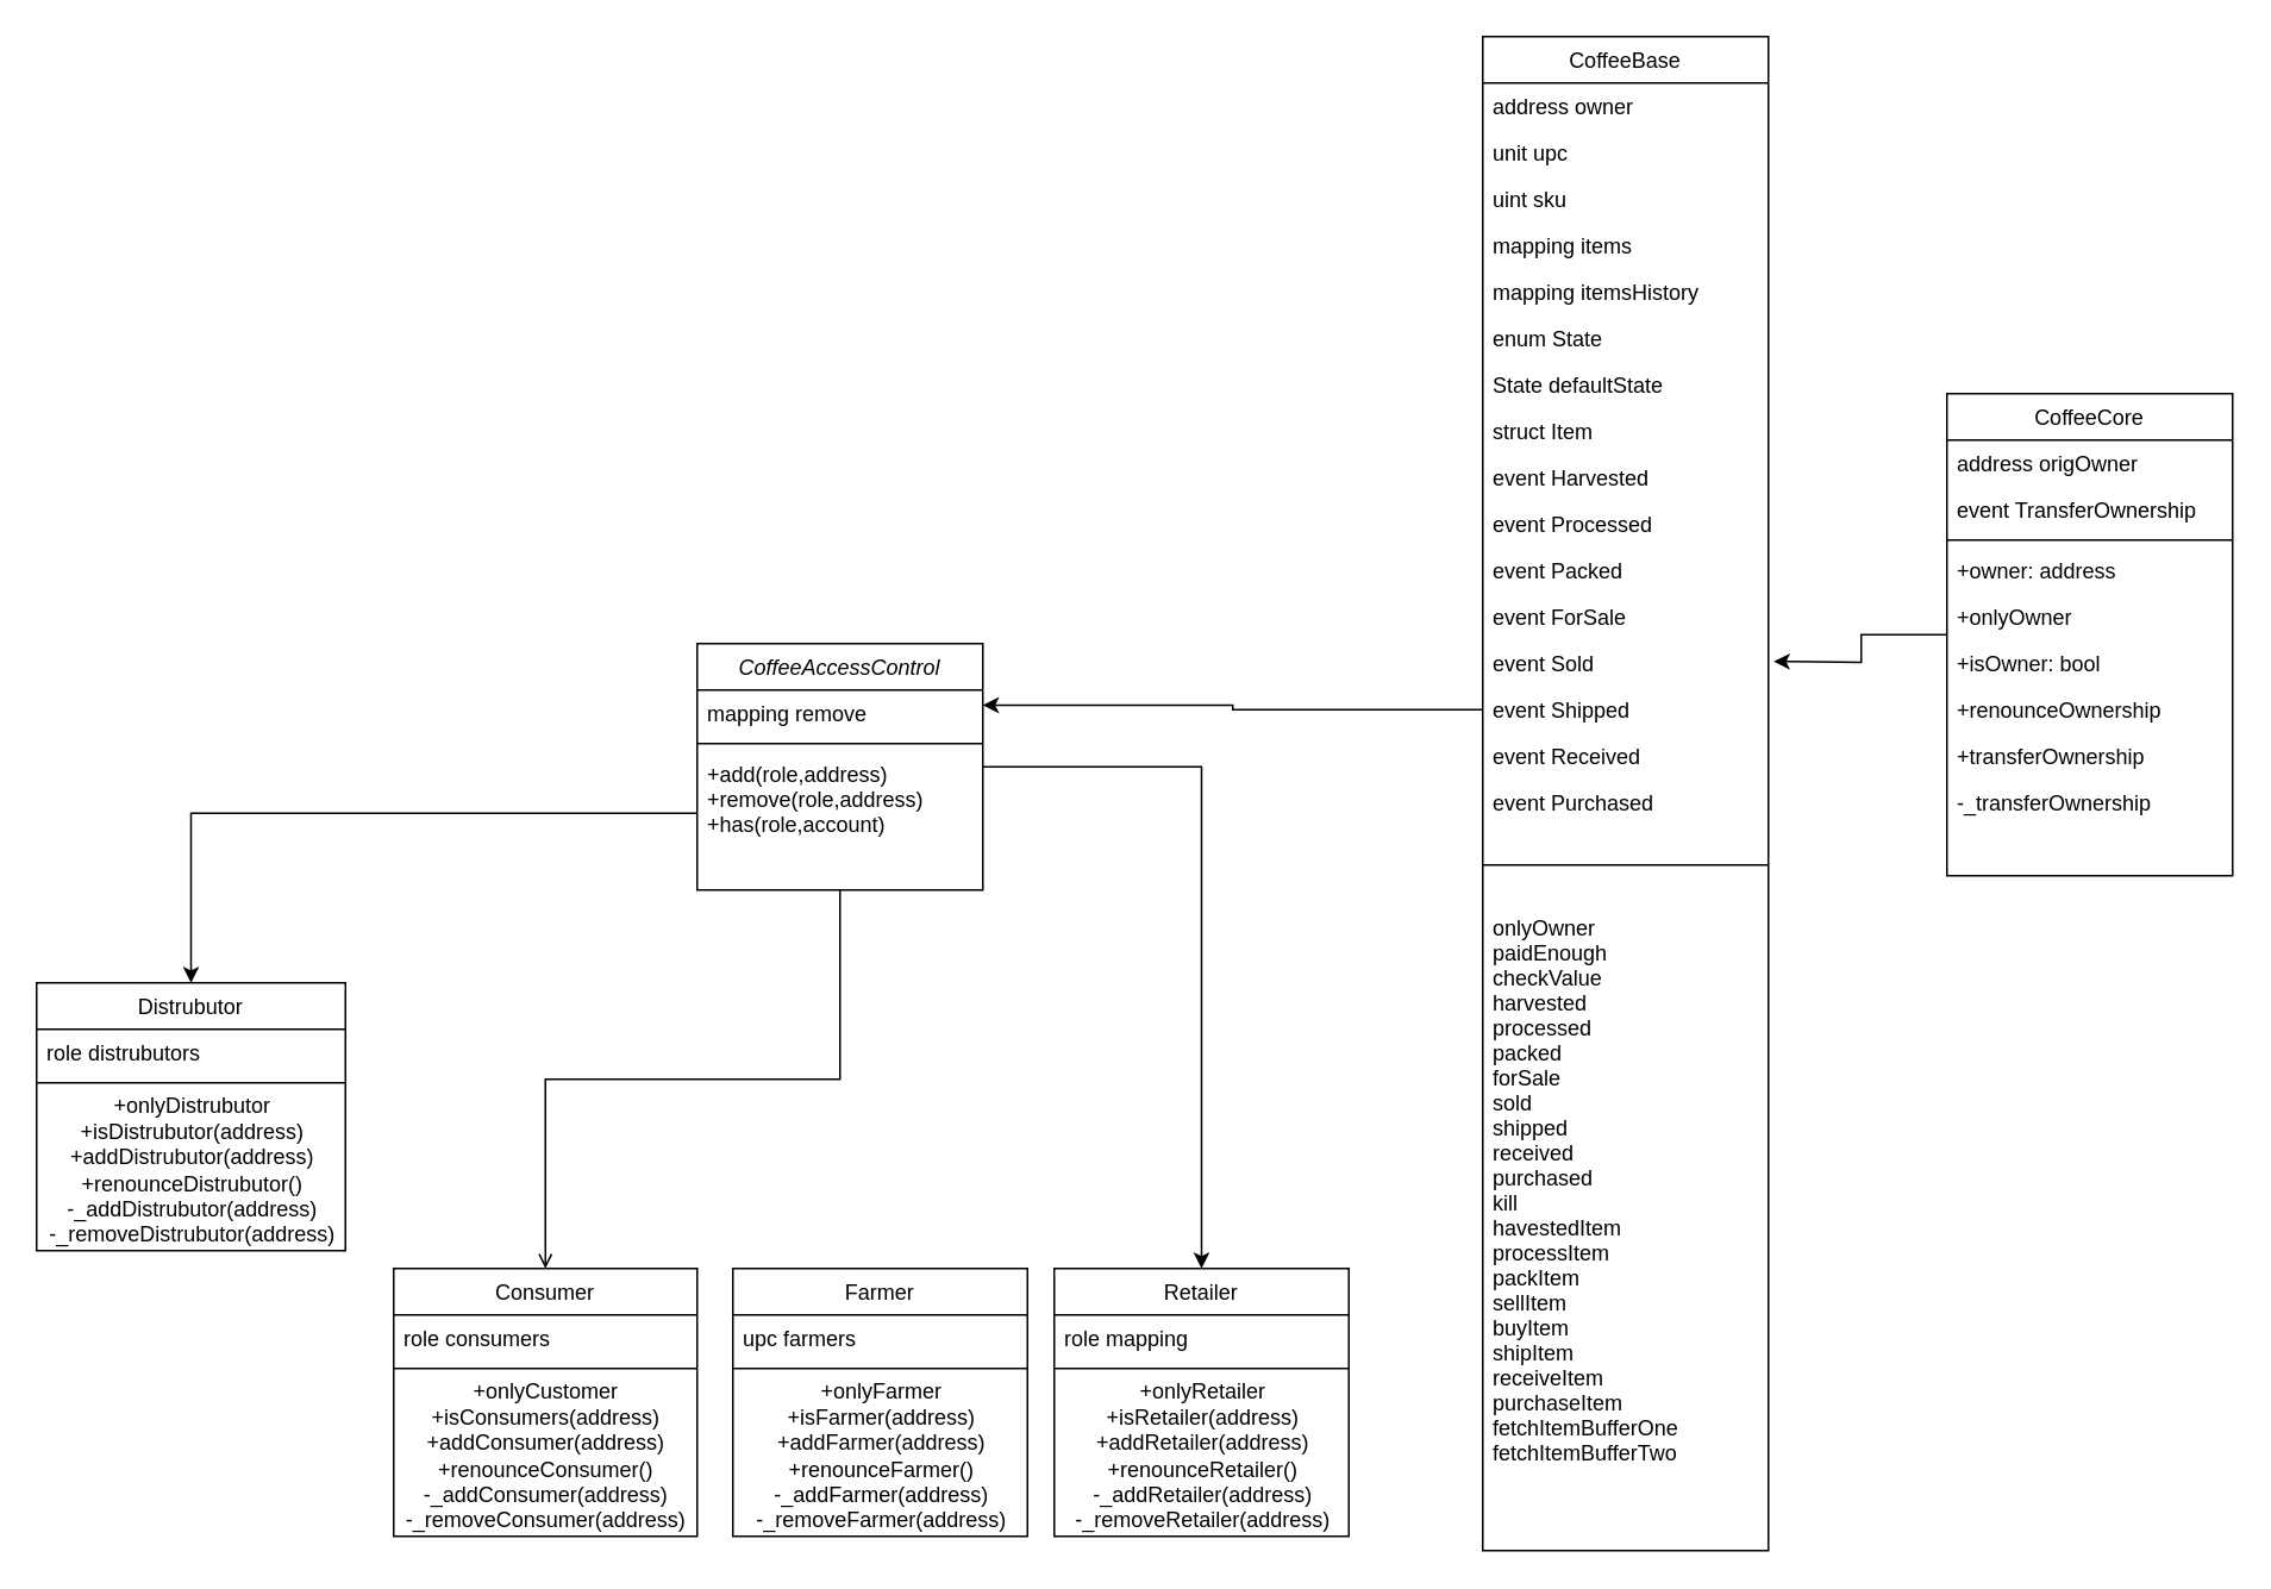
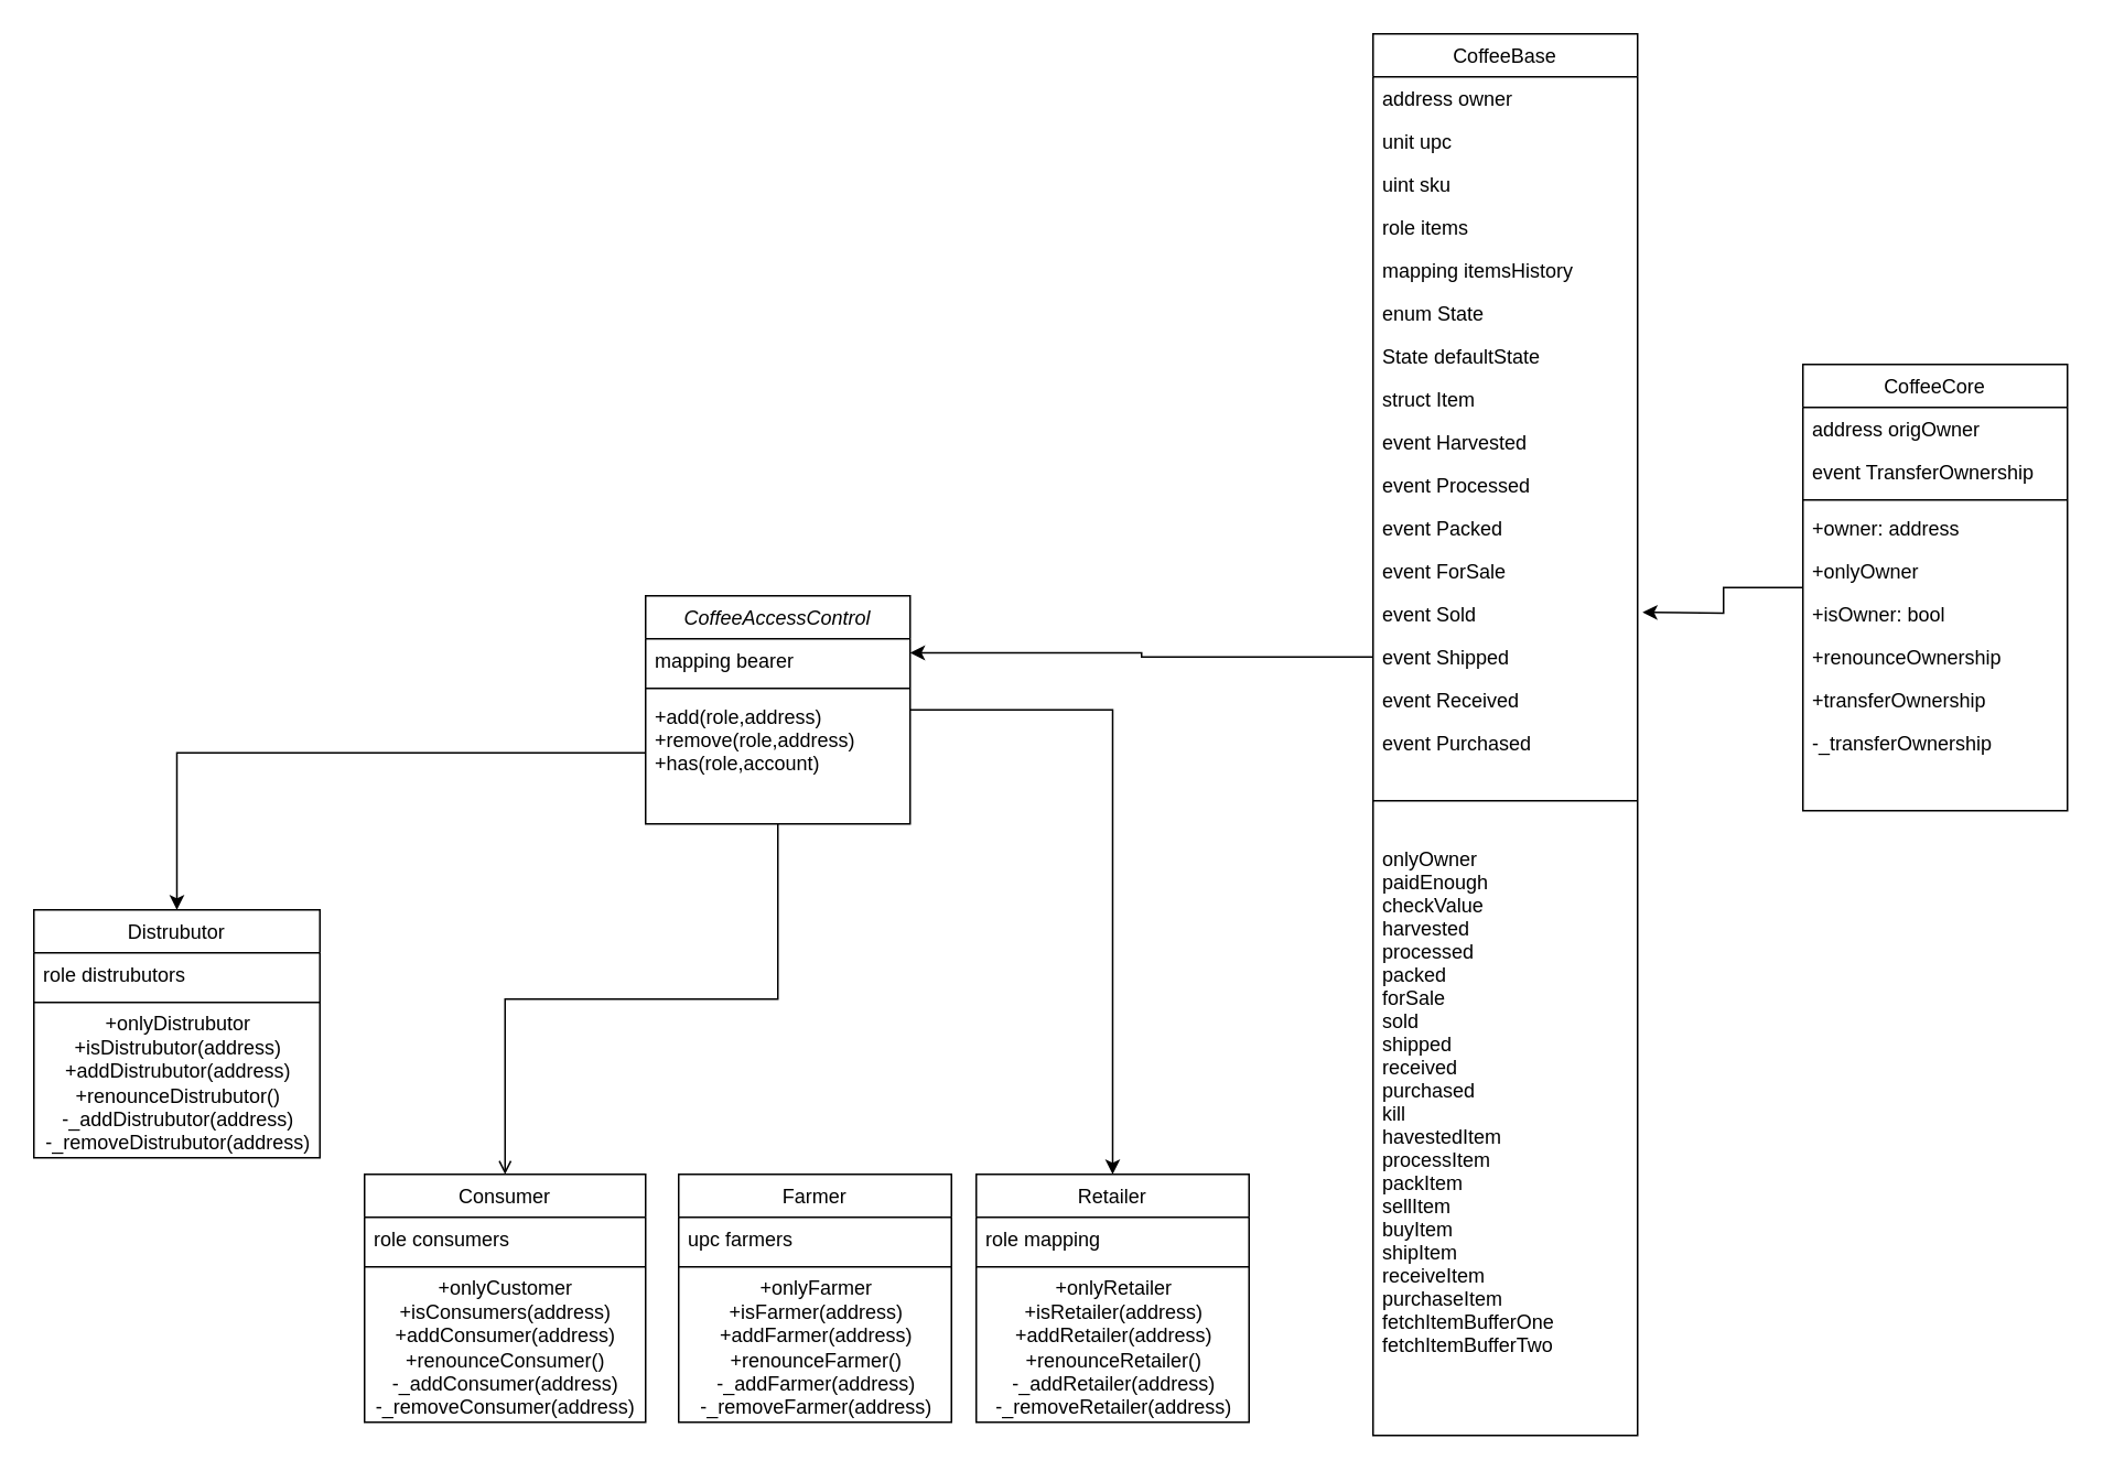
- <mxCell id="27" value="mapping items" style="text;align=left;verticalAlign=top;spacingLeft=4;spacingRight=4;overflow=hidden;rotatable=0;points=[[0,0.5],[1,0.5]];portConstraint=eastwest;rounded=0;shadow=0;html=0;" vertex="1" parent="23"><mxGeometry y="104" width="160" height="26" as="geometry" /></mxCell>
+ <mxCell id="27" value="role items" style="text;align=left;verticalAlign=top;spacingLeft=4;spacingRight=4;overflow=hidden;rotatable=0;points=[[0,0.5],[1,0.5]];portConstraint=eastwest;rounded=0;shadow=0;html=0;" vertex="1" parent="23"><mxGeometry y="104" width="160" height="26" as="geometry" /></mxCell>
- <mxCell id="5" value="mapping remove" style="text;align=left;verticalAlign=top;spacingLeft=4;spacingRight=4;overflow=hidden;rotatable=0;points=[[0,0.5],[1,0.5]];portConstraint=eastwest;rounded=0;shadow=0;html=0;" parent="4" vertex="1"><mxGeometry y="26" width="160" height="26" as="geometry" /></mxCell>
+ <mxCell id="5" value="mapping bearer" style="text;align=left;verticalAlign=top;spacingLeft=4;spacingRight=4;overflow=hidden;rotatable=0;points=[[0,0.5],[1,0.5]];portConstraint=eastwest;rounded=0;shadow=0;html=0;" parent="4" vertex="1"><mxGeometry y="26" width="160" height="26" as="geometry" /></mxCell>
